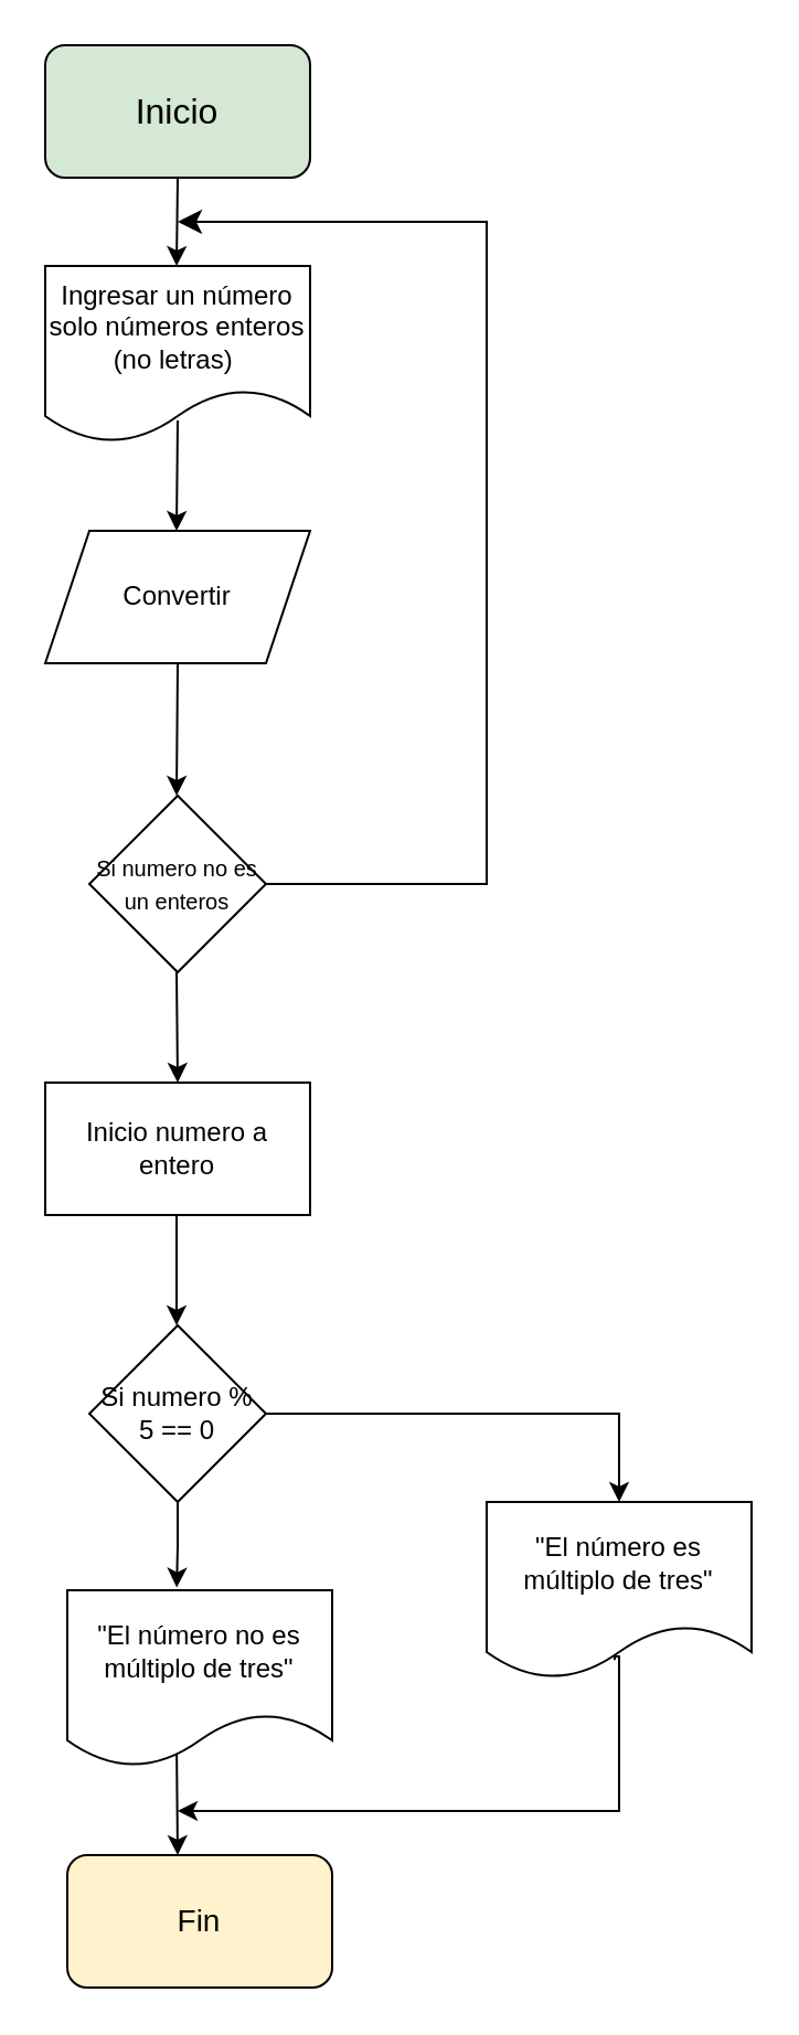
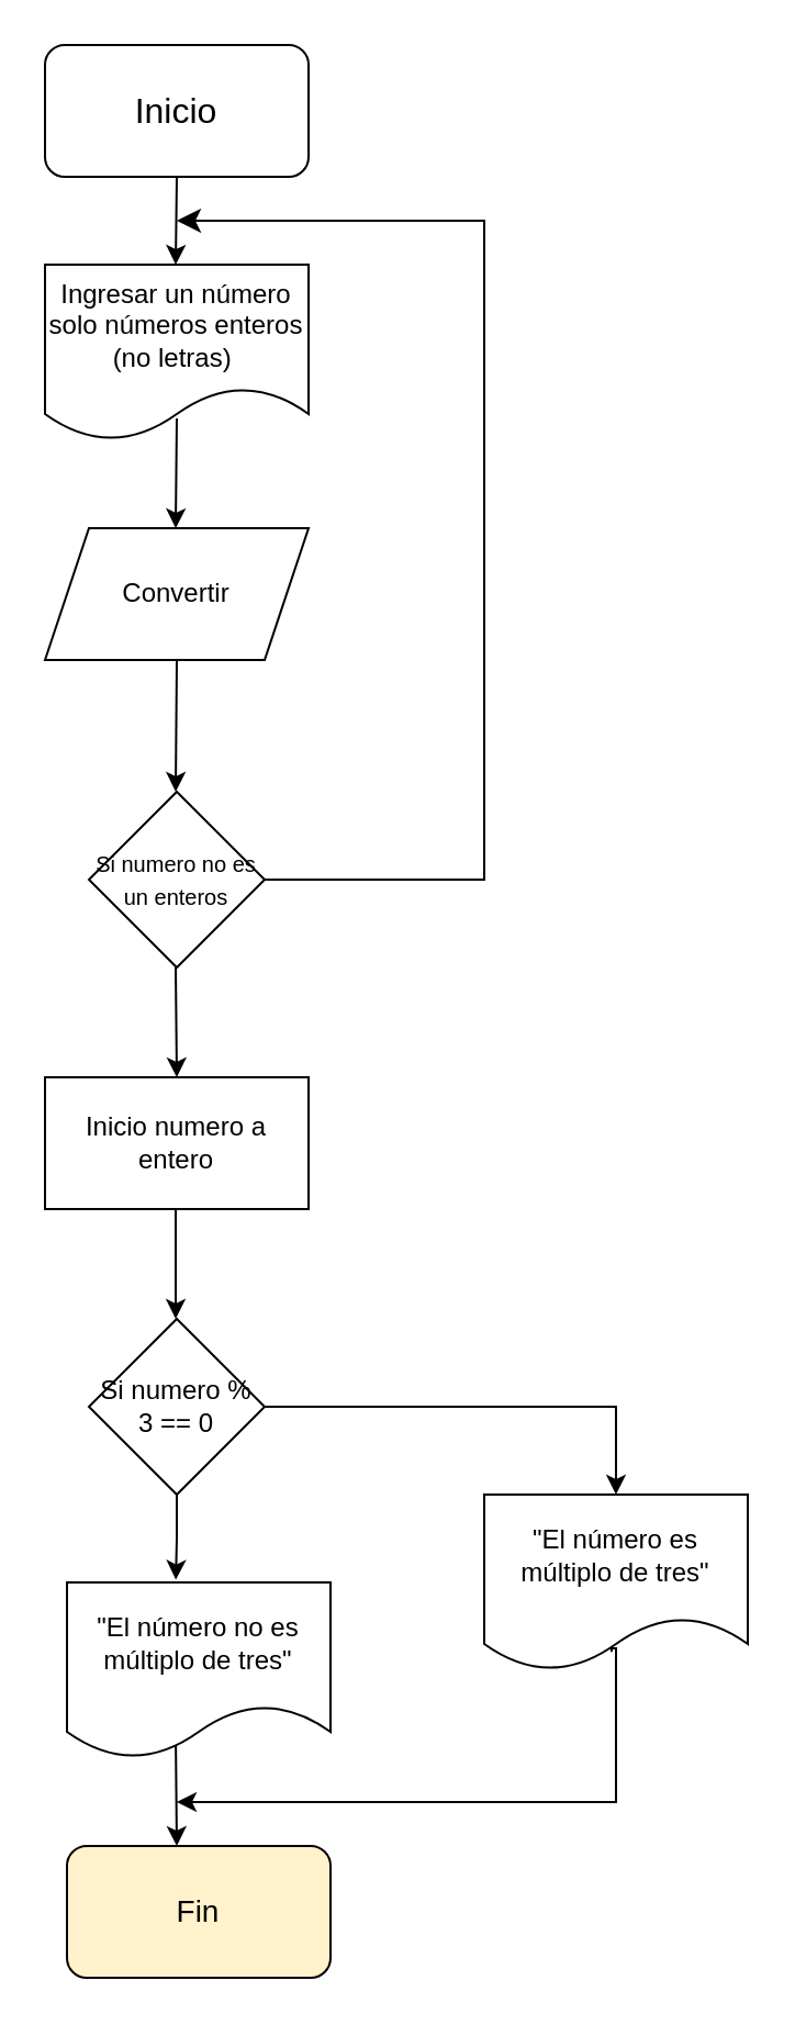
- <mxCell id="2" value="&lt;font size=&quot;3&quot;&gt;Inicio&lt;/font&gt;" style="rounded=1;whiteSpace=wrap;html=1;fillColor=#d5e8d4;" vertex="1" parent="1"><mxGeometry x="20" y="20" width="120" height="60" as="geometry" /></mxCell>
+ <mxCell id="2" value="&lt;font size=&quot;3&quot;&gt;Inicio&lt;/font&gt;" style="rounded=1;whiteSpace=wrap;html=1;" vertex="1" parent="1"><mxGeometry x="20" y="20" width="120" height="60" as="geometry" /></mxCell>
- <mxCell id="14" value="Si numero % 5 == 0" style="rhombus;whiteSpace=wrap;html=1;" vertex="1" parent="1"><mxGeometry x="40" y="600" width="80" height="80" as="geometry" /></mxCell>
+ <mxCell id="14" value="Si numero % 3 == 0" style="rhombus;whiteSpace=wrap;html=1;" vertex="1" parent="1"><mxGeometry x="40" y="600" width="80" height="80" as="geometry" /></mxCell>
